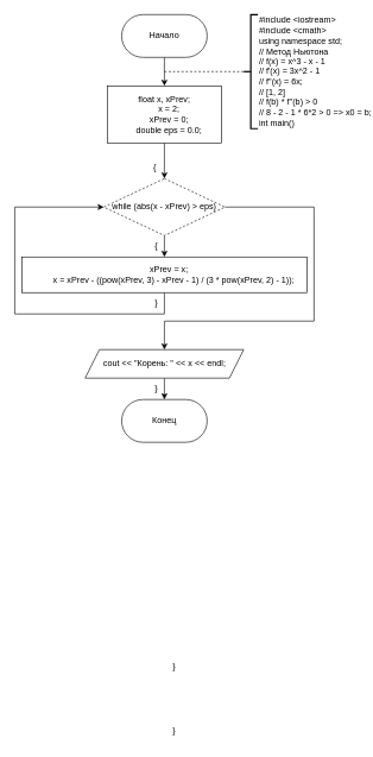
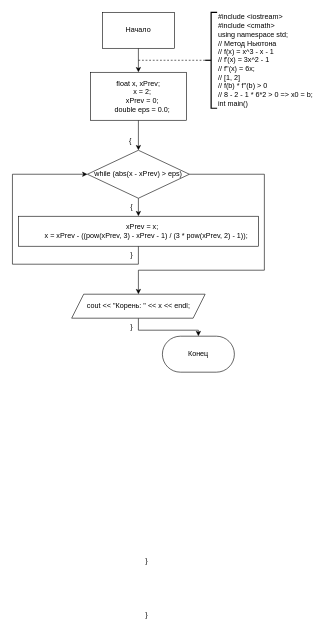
- <mxCell id="3" value="Начало" style="rounded=1;whiteSpace=wrap;html=1;arcSize=50;" vertex="1" parent="1"><mxGeometry x="170" y="20" width="120" height="60" as="geometry" /></mxCell>
+ <mxCell id="3" value="Начало" style="whiteSpace=wrap;html=1;arcSize=50;rounded=0;" vertex="1" parent="1"><mxGeometry x="170" y="20" width="120" height="60" as="geometry" /></mxCell>
- <mxCell id="11" value="while (abs(x - xPrev) &amp;gt; eps)" style="rhombus;whiteSpace=wrap;html=1;dashed=1;" vertex="1" parent="1"><mxGeometry x="145" y="250" width="170" height="80" as="geometry" /></mxCell>
+ <mxCell id="11" value="while (abs(x - xPrev) &amp;gt; eps)" style="rhombus;whiteSpace=wrap;html=1;" vertex="1" parent="1"><mxGeometry x="145" y="250" width="170" height="80" as="geometry" /></mxCell>
- <mxCell id="4" value="Конец" style="rounded=1;whiteSpace=wrap;html=1;arcSize=50;" vertex="1" parent="1"><mxGeometry x="170" y="560" width="120" height="60" as="geometry" /></mxCell>
+ <mxCell id="4" value="Конец" style="rounded=1;whiteSpace=wrap;html=1;arcSize=50;" vertex="1" parent="1"><mxGeometry x="270" y="560" width="120" height="60" as="geometry" /></mxCell>
